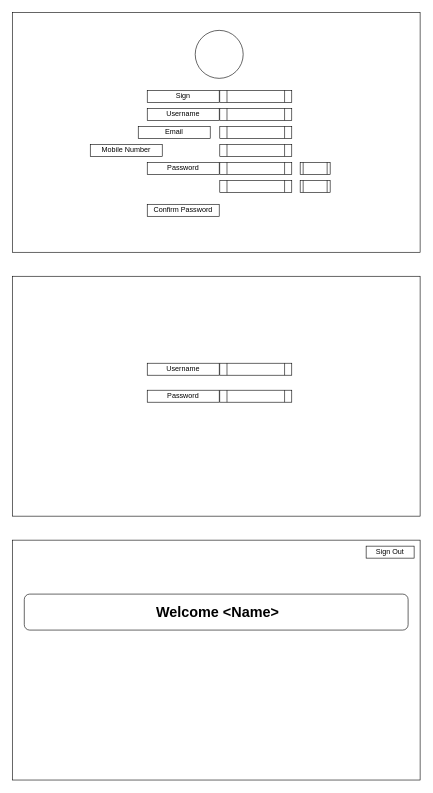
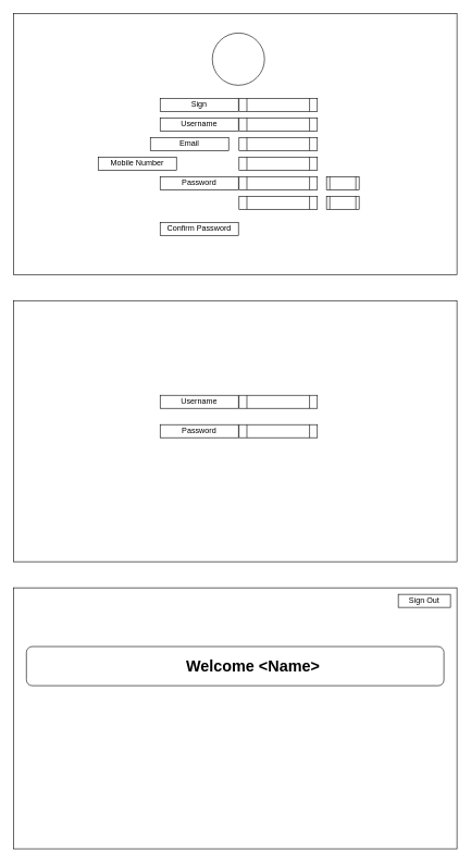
- <mxCell id="25" value="&lt;h1&gt;Welcome &amp;lt;Name&amp;gt;&lt;/h1&gt;" style="text;html=1;strokeColor=none;fillColor=none;spacing=5;spacingTop=-20;whiteSpace=wrap;overflow=hidden;rounded=0;" vertex="1" parent="1"><mxGeometry x="255" y="1000" width="220" height="40" as="geometry" /></mxCell>
+ <mxCell id="25" value="&lt;h1&gt;Welcome &amp;lt;Name&amp;gt;&lt;/h1&gt;" style="text;html=1;strokeColor=none;fillColor=none;spacing=5;spacingTop=-20;whiteSpace=wrap;overflow=hidden;rounded=0;" vertex="1" parent="1"><mxGeometry x="280" y="1000" width="220" height="40" as="geometry" /></mxCell>
